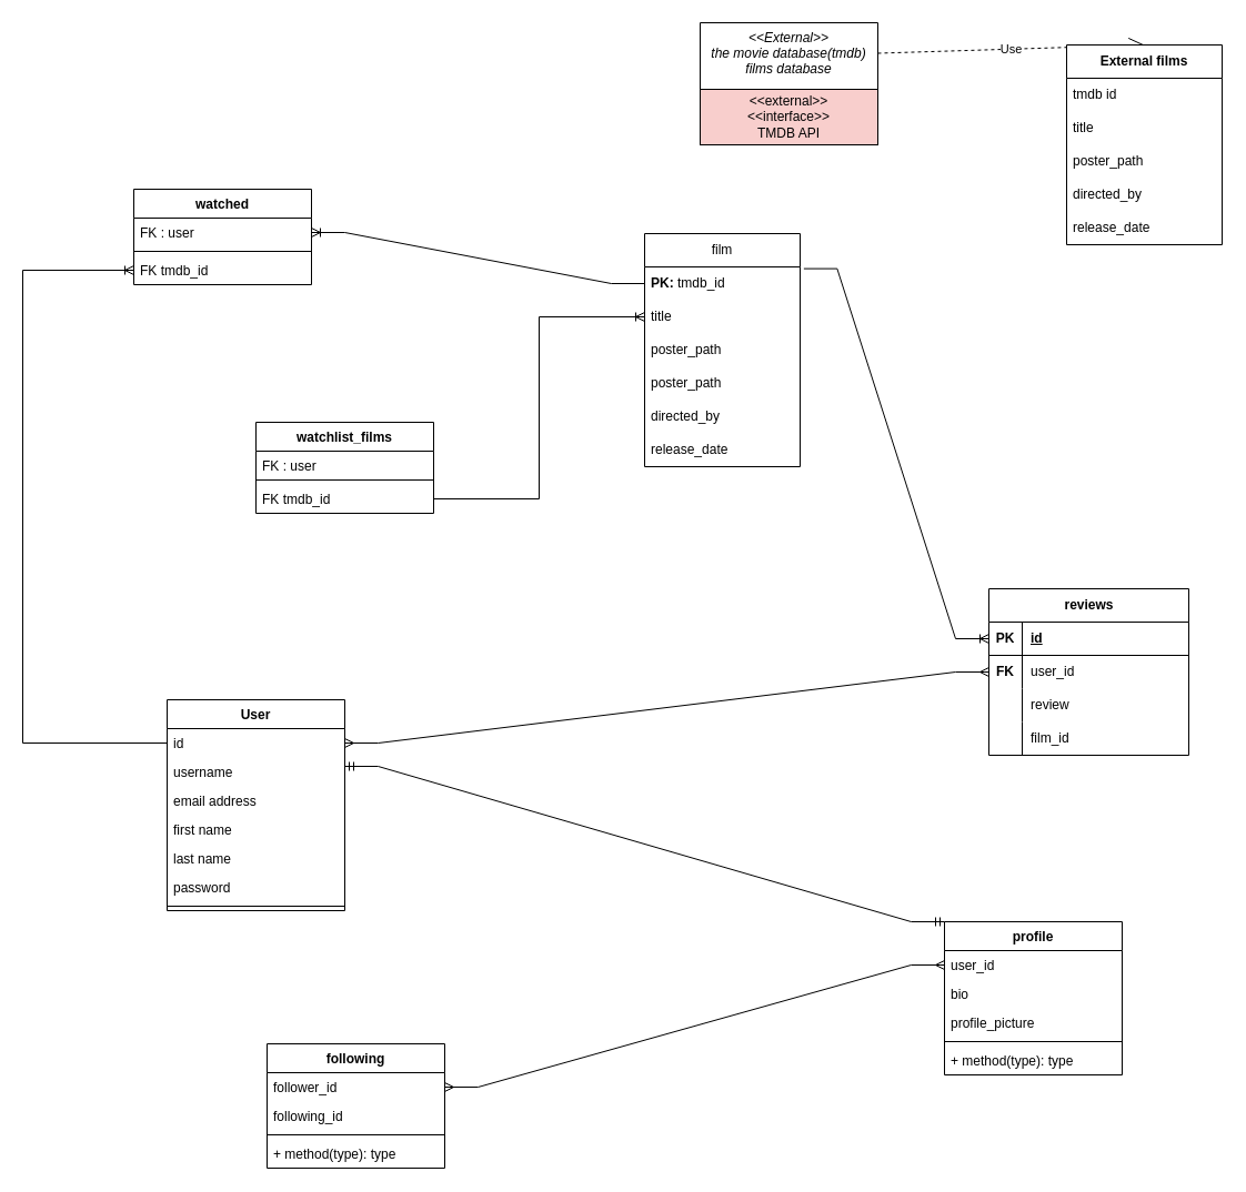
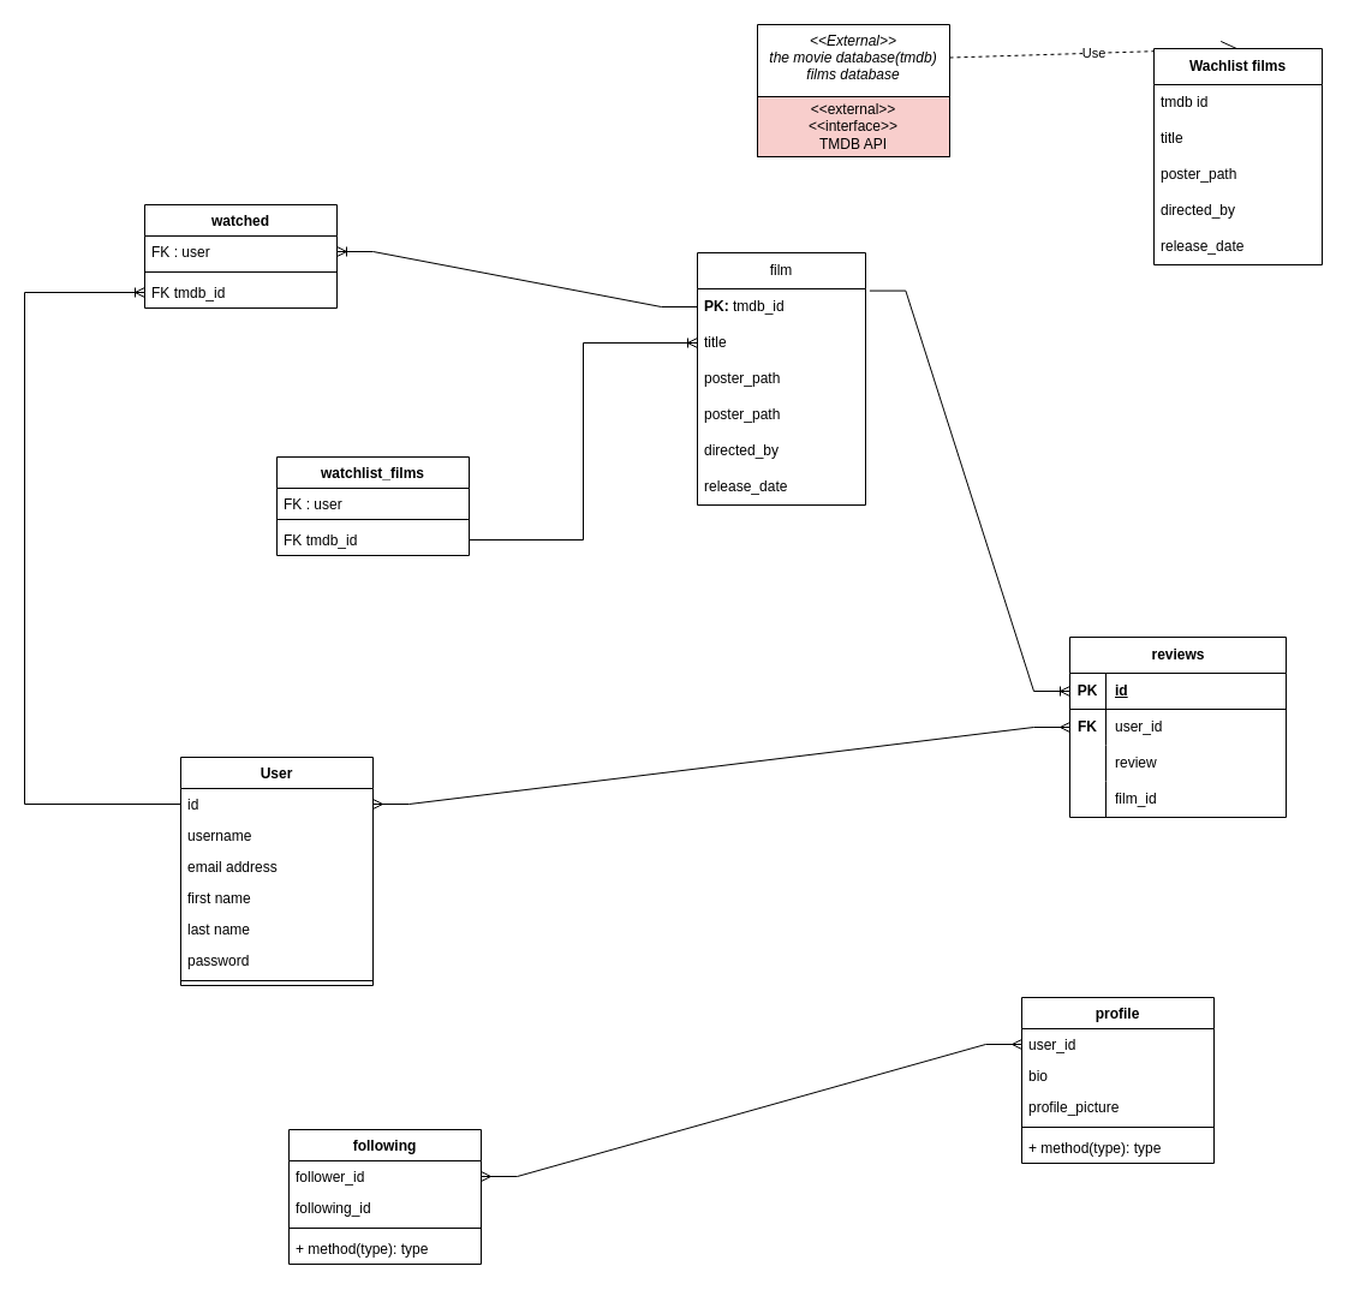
- <mxCell id="26" value="&lt;b&gt;External films&lt;/b&gt;" style="swimlane;fontStyle=0;childLayout=stackLayout;horizontal=1;startSize=30;horizontalStack=0;resizeParent=1;resizeParentMax=0;resizeLast=0;collapsible=1;marginBottom=0;whiteSpace=wrap;html=1;" parent="1" vertex="1"><mxGeometry x="960" y="40" width="140" height="180" as="geometry" /></mxCell>
+ <mxCell id="26" value="&lt;b&gt;Wachlist films&lt;/b&gt;" style="swimlane;fontStyle=0;childLayout=stackLayout;horizontal=1;startSize=30;horizontalStack=0;resizeParent=1;resizeParentMax=0;resizeLast=0;collapsible=1;marginBottom=0;whiteSpace=wrap;html=1;" parent="1" vertex="1"><mxGeometry x="960" y="40" width="140" height="180" as="geometry" /></mxCell>
- <mxCell id="57" value="" style="edgeStyle=entityRelationEdgeStyle;fontSize=12;html=1;endArrow=ERmandOne;startArrow=ERmandOne;rounded=0;entryX=0;entryY=0;entryDx=0;entryDy=0;exitX=1;exitY=0.308;exitDx=0;exitDy=0;exitPerimeter=0;" parent="1" source="14" target="20" edge="1"><mxGeometry width="100" height="100" relative="1" as="geometry"><mxPoint x="120" y="710" as="sourcePoint" /><mxPoint x="840" y="840" as="targetPoint" /></mxGeometry></mxCell>
